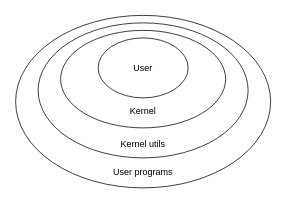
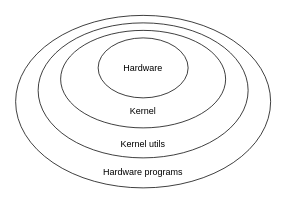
- <mxCell id="3" value="User" style="ellipse;whiteSpace=wrap;html=1;fillColor=none;" vertex="1" parent="1"><mxGeometry x="130" y="50" width="120" height="80" as="geometry" /></mxCell>
+ <mxCell id="3" value="Hardware" style="ellipse;whiteSpace=wrap;html=1;fillColor=none;" vertex="1" parent="1"><mxGeometry x="130" y="50" width="120" height="80" as="geometry" /></mxCell>
- <mxCell id="5" value="&lt;br&gt;&lt;br&gt;&lt;br&gt;&lt;br&gt;&lt;br&gt;&lt;br&gt;&lt;br&gt;&lt;br&gt;&lt;br&gt;&lt;br&gt;&lt;br&gt;&lt;br&gt;&lt;br&gt;User programs" style="ellipse;whiteSpace=wrap;html=1;fillColor=none;" vertex="1" parent="1"><mxGeometry x="20" y="20" width="340" height="230" as="geometry" /></mxCell>
+ <mxCell id="5" value="&lt;br&gt;&lt;br&gt;&lt;br&gt;&lt;br&gt;&lt;br&gt;&lt;br&gt;&lt;br&gt;&lt;br&gt;&lt;br&gt;&lt;br&gt;&lt;br&gt;&lt;br&gt;&lt;br&gt;Hardware programs" style="ellipse;whiteSpace=wrap;html=1;fillColor=none;" vertex="1" parent="1"><mxGeometry x="20" y="20" width="340" height="230" as="geometry" /></mxCell>
